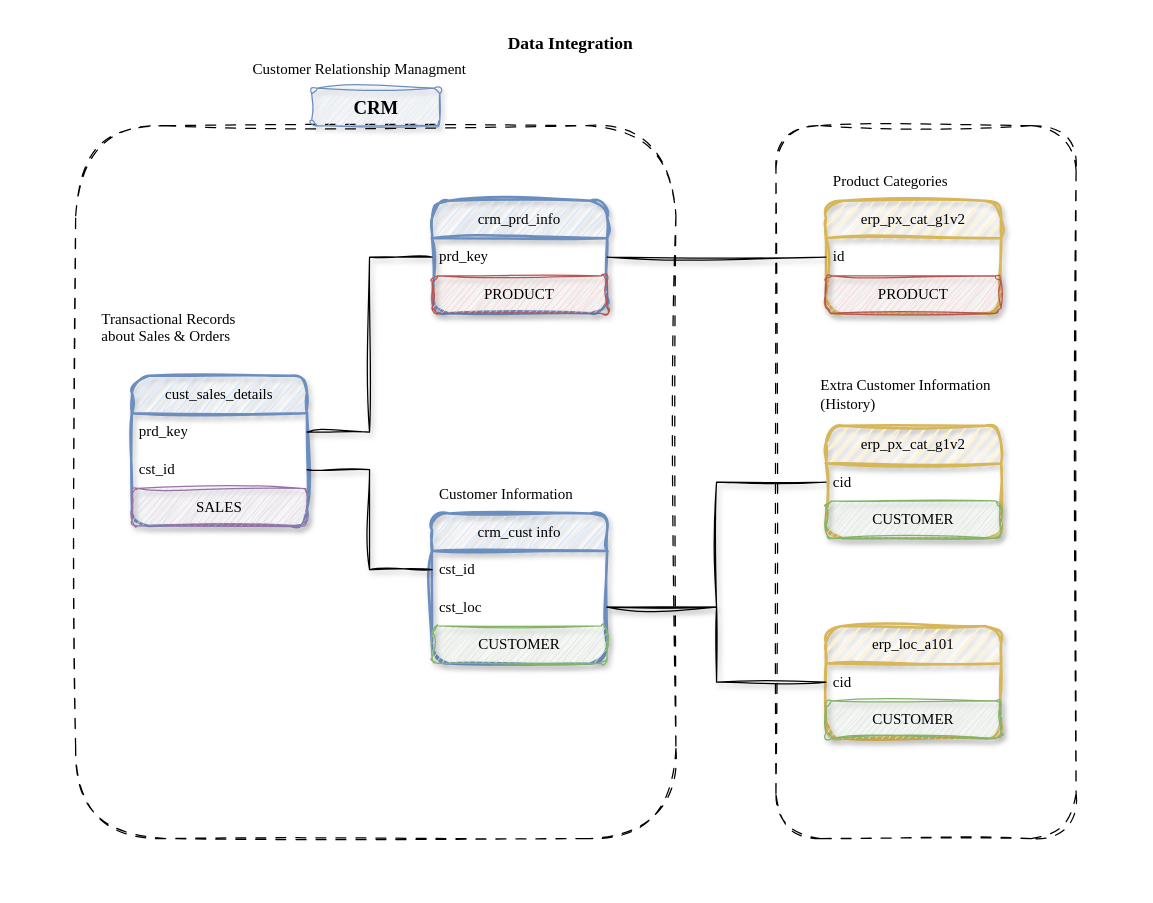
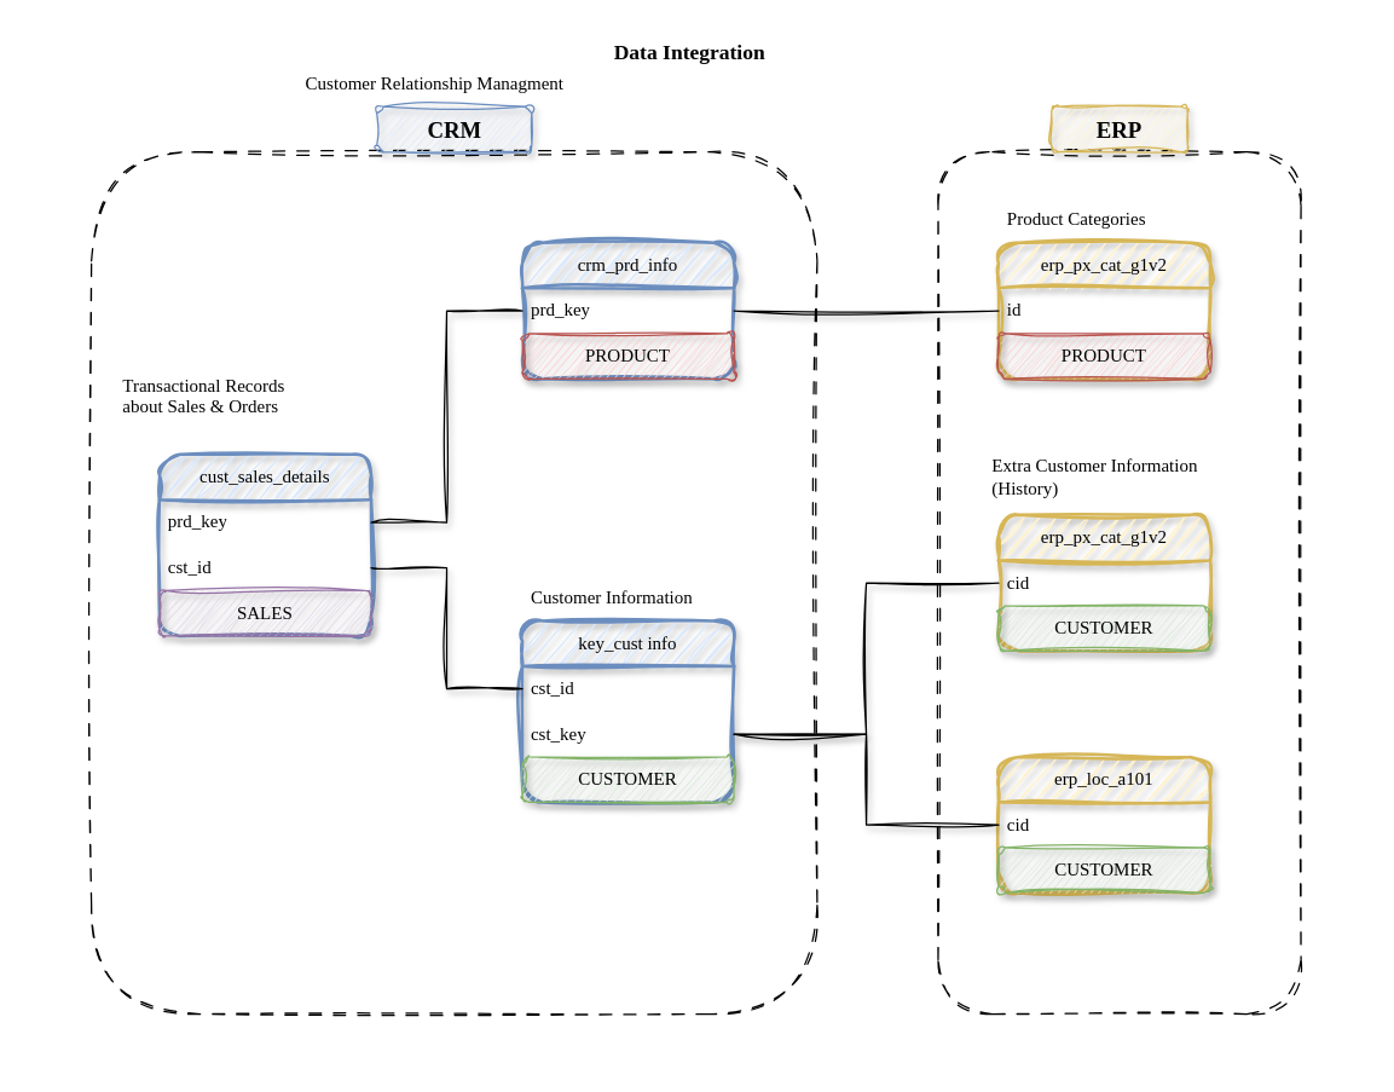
+ <mxCell id="35" value="&lt;b&gt;&lt;font style=&quot;font-size: 15px;&quot;&gt;ERP&lt;/font&gt;&lt;/b&gt;" style="text;strokeColor=#d6b656;fillColor=#fff2cc;align=center;verticalAlign=middle;spacingLeft=4;spacingRight=4;overflow=hidden;points=[[0,0.5],[1,0.5]];portConstraint=eastwest;rotatable=0;whiteSpace=wrap;html=1;shadow=1;rounded=1;fontFamily=Comic Sans MS;sketch=1;curveFitting=1;jiggle=2;" parent="1" vertex="1"><mxGeometry x="695" y="70" width="90" height="30" as="geometry" /></mxCell>
- <mxCell id="5" value="crm_cust info" style="swimlane;fontStyle=0;childLayout=stackLayout;horizontal=1;startSize=30;horizontalStack=0;resizeParent=1;resizeParentMax=0;resizeLast=0;collapsible=1;marginBottom=0;whiteSpace=wrap;html=1;shadow=1;rounded=1;fontFamily=Comic Sans MS;fillColor=#dae8fc;strokeColor=#6c8ebf;strokeWidth=2;sketch=1;curveFitting=1;jiggle=2;" parent="1" vertex="1"><mxGeometry x="345" y="410" width="140" height="120" as="geometry" /></mxCell>
+ <mxCell id="5" value="key_cust info" style="swimlane;fontStyle=0;childLayout=stackLayout;horizontal=1;startSize=30;horizontalStack=0;resizeParent=1;resizeParentMax=0;resizeLast=0;collapsible=1;marginBottom=0;whiteSpace=wrap;html=1;shadow=1;rounded=1;fontFamily=Comic Sans MS;fillColor=#dae8fc;strokeColor=#6c8ebf;strokeWidth=2;sketch=1;curveFitting=1;jiggle=2;" parent="1" vertex="1"><mxGeometry x="345" y="410" width="140" height="120" as="geometry" /></mxCell>
- <mxCell id="7" value="cst_loc" style="text;strokeColor=none;fillColor=none;align=left;verticalAlign=middle;spacingLeft=4;spacingRight=4;overflow=hidden;points=[[0,0.5],[1,0.5]];portConstraint=eastwest;rotatable=0;whiteSpace=wrap;html=1;shadow=1;rounded=1;fontFamily=Comic Sans MS;sketch=1;curveFitting=1;jiggle=2;" parent="5" vertex="1"><mxGeometry y="60" width="140" height="30" as="geometry" /></mxCell>
+ <mxCell id="7" value="cst_key" style="text;strokeColor=none;fillColor=none;align=left;verticalAlign=middle;spacingLeft=4;spacingRight=4;overflow=hidden;points=[[0,0.5],[1,0.5]];portConstraint=eastwest;rotatable=0;whiteSpace=wrap;html=1;shadow=1;rounded=1;fontFamily=Comic Sans MS;sketch=1;curveFitting=1;jiggle=2;" parent="5" vertex="1"><mxGeometry y="60" width="140" height="30" as="geometry" /></mxCell>
